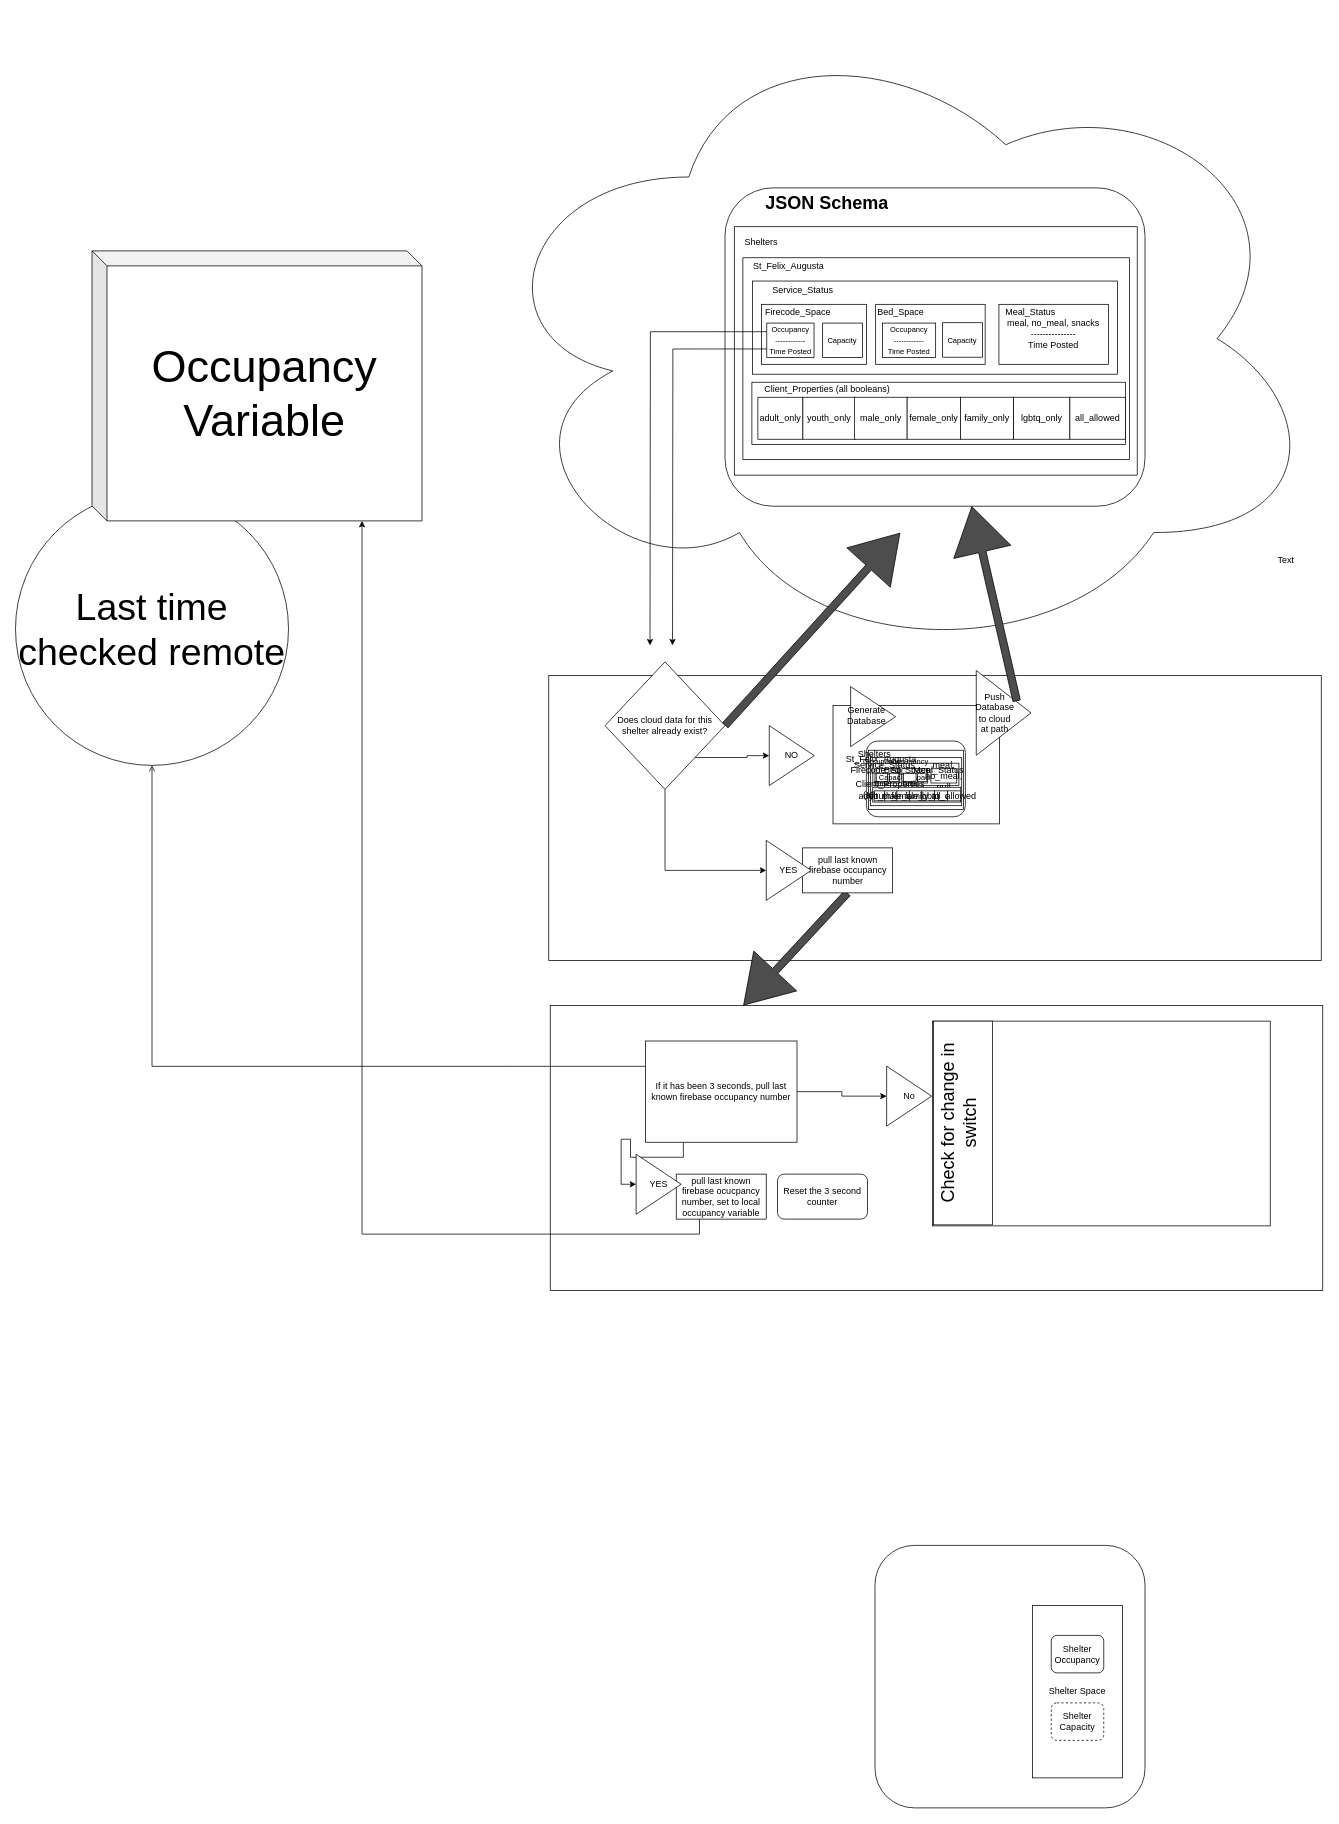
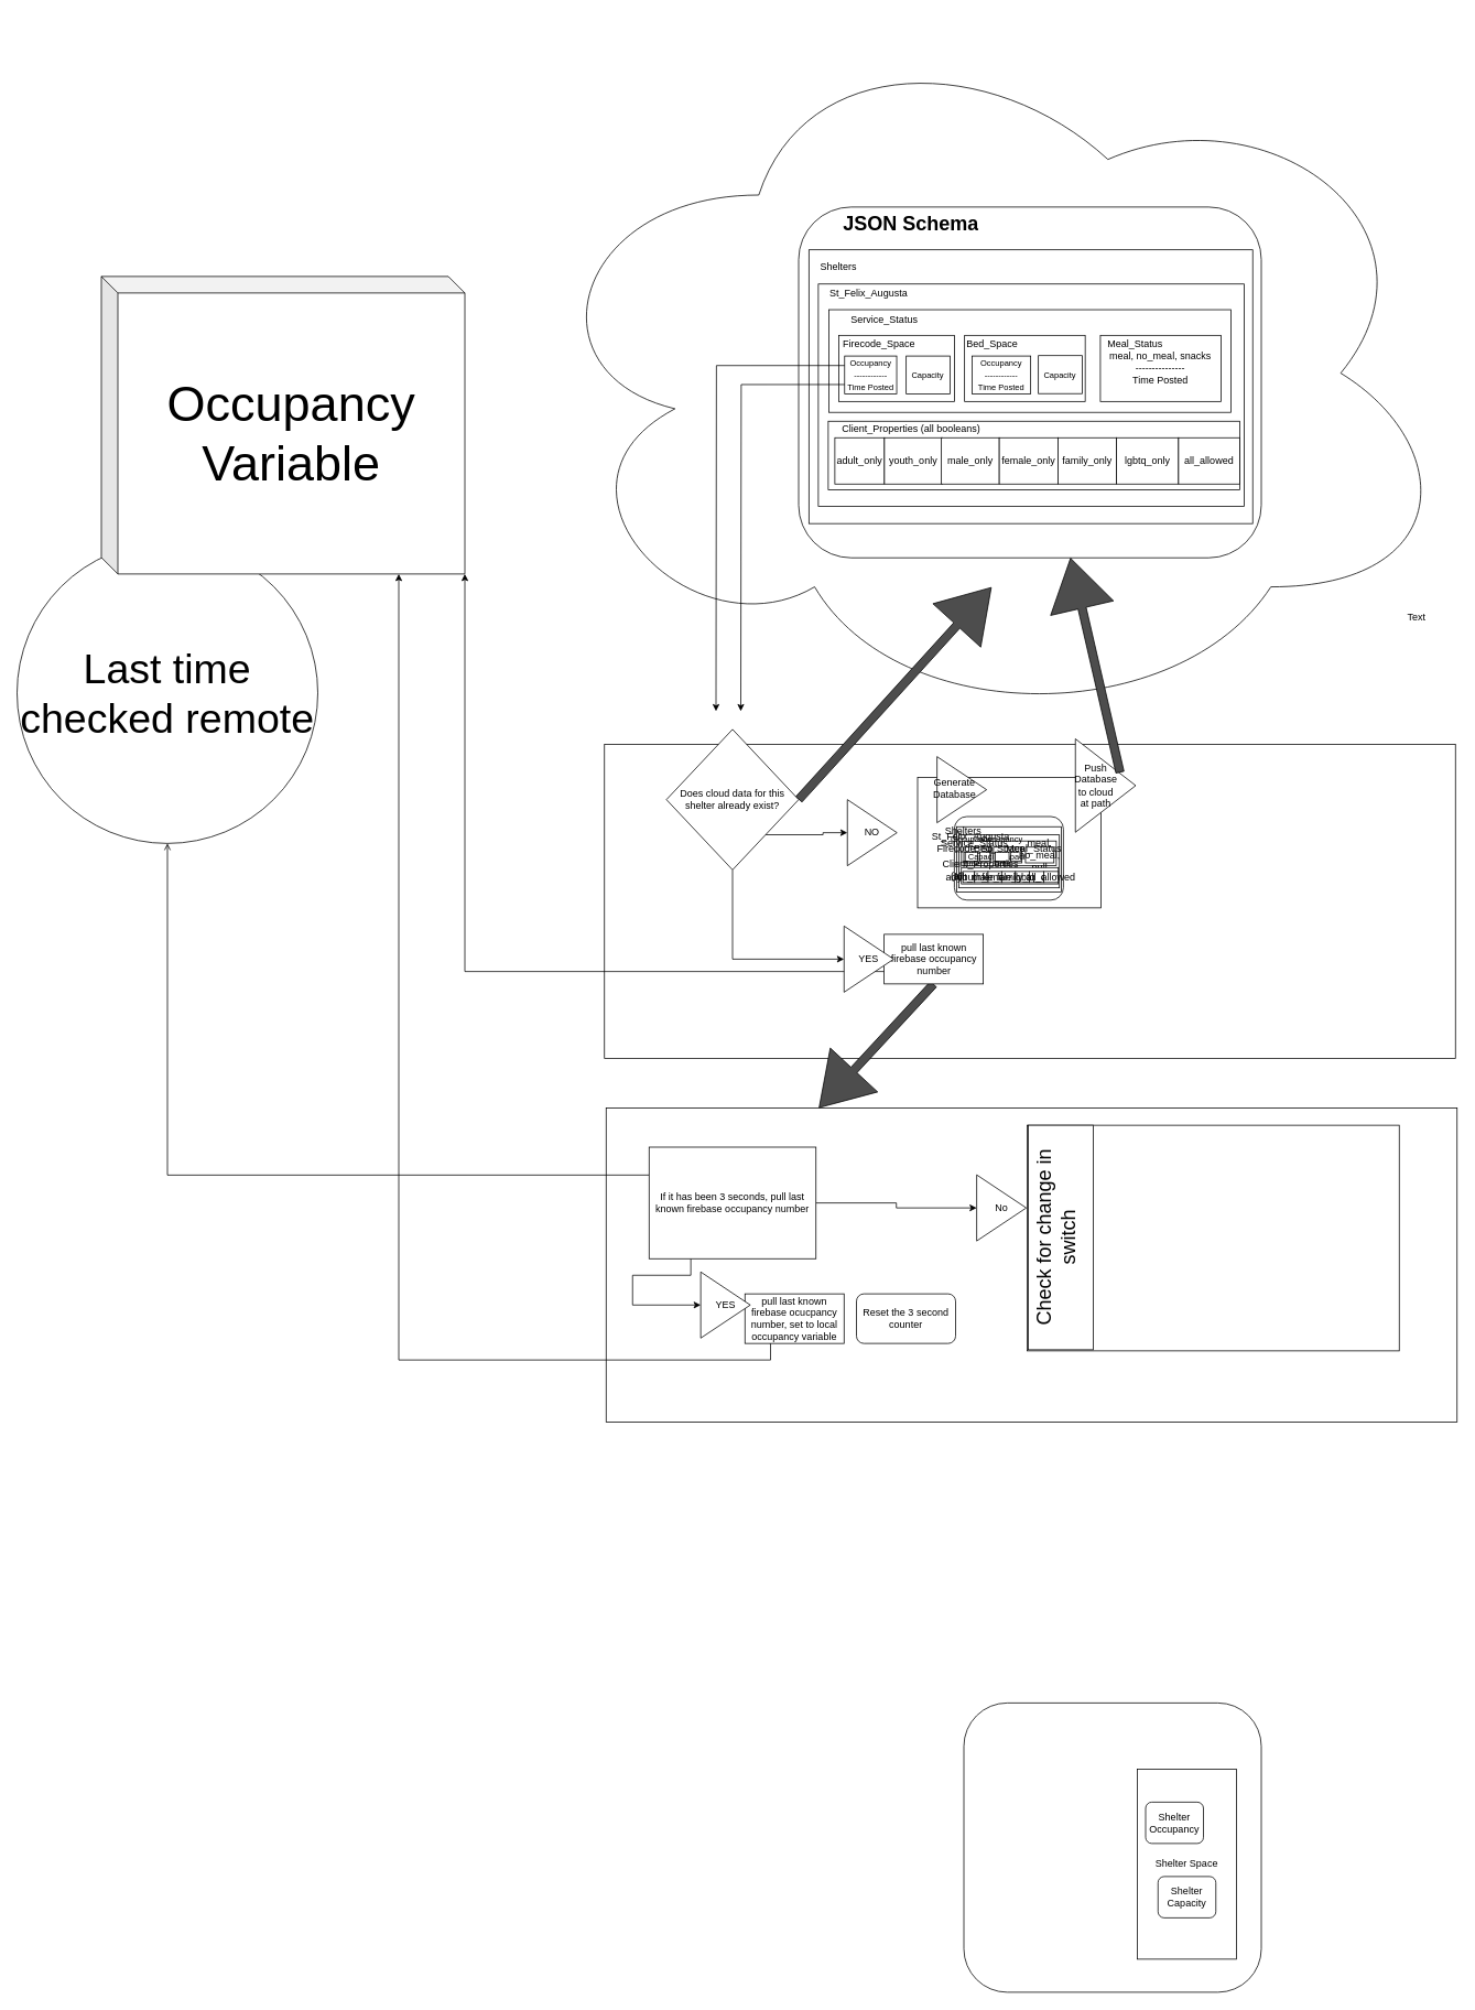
+ <mxCell id="93" style="edgeStyle=orthogonalEdgeStyle;rounded=0;orthogonalLoop=1;jettySize=auto;html=1;exitX=0;exitY=0.75;exitDx=0;exitDy=0;entryX=1;entryY=1;entryDx=0;entryDy=0;entryPerimeter=0;fillColor=#4D4D4D;" edge="1" parent="1" source="94" target="92"><mxGeometry relative="1" as="geometry" /></mxCell>
- <mxCell id="99" value="If it has been 3 seconds, pull last known firebase occupancy number" style="rounded=0;whiteSpace=wrap;html=1;" vertex="1" parent="1"><mxGeometry x="860" y="1387.5" width="202" height="135" as="geometry" /></mxCell>
+ <mxCell id="99" value="If it has been 3 seconds, pull last known firebase occupancy number" style="rounded=0;whiteSpace=wrap;html=1;" vertex="1" parent="1"><mxGeometry x="785" y="1387.5" width="202" height="135" as="geometry" /></mxCell>
- <mxCell id="40" value="Shelter Occupancy" style="rounded=1;whiteSpace=wrap;html=1;" parent="37" vertex="1"><mxGeometry x="235" y="120" width="70" height="50" as="geometry" /></mxCell>
+ <mxCell id="40" value="Shelter Occupancy" style="rounded=1;whiteSpace=wrap;html=1;" parent="37" vertex="1"><mxGeometry x="220" y="120" width="70" height="50" as="geometry" /></mxCell>
- <mxCell id="41" value="Shelter Capacity" style="rounded=1;whiteSpace=wrap;html=1;dashed=1;" parent="37" vertex="1"><mxGeometry x="235" y="210" width="70" height="50" as="geometry" /></mxCell>
+ <mxCell id="41" value="Shelter Capacity" style="rounded=1;whiteSpace=wrap;html=1;" parent="37" vertex="1"><mxGeometry x="235" y="210" width="70" height="50" as="geometry" /></mxCell>
